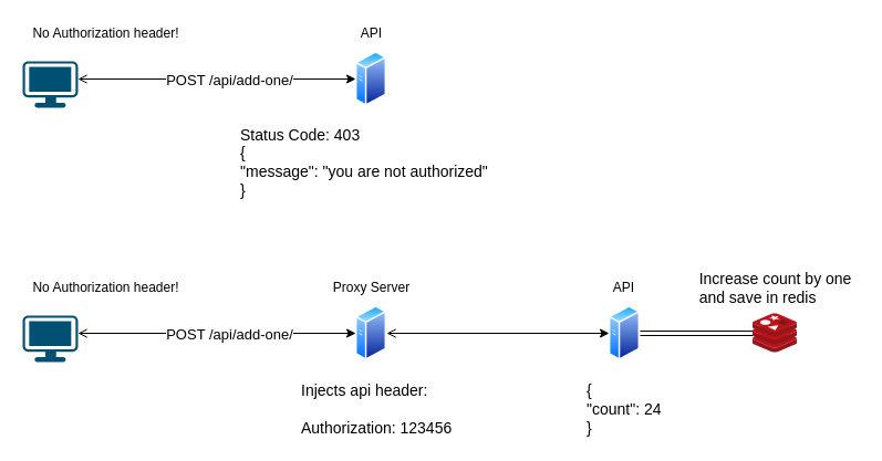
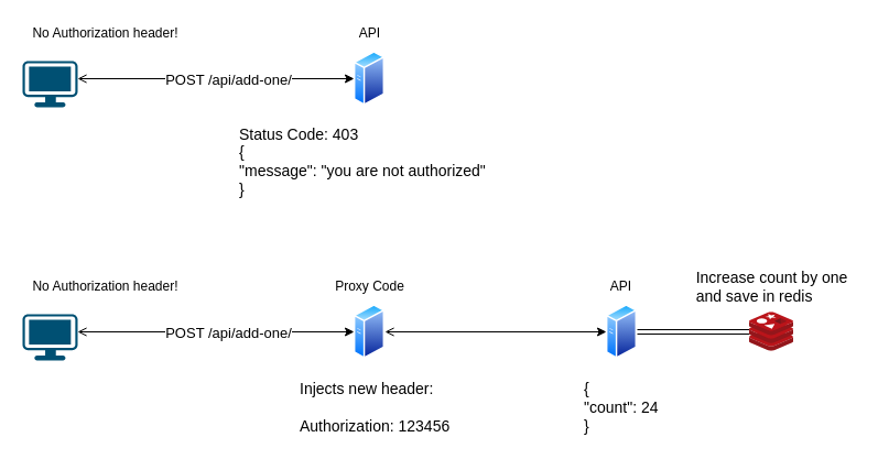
- <mxCell id="5" value="Proxy Server" style="text;html=1;align=center;verticalAlign=middle;resizable=0;points=[];autosize=1;strokeColor=none;" parent="1" vertex="1"><mxGeometry x="295" y="250" width="80" height="20" as="geometry" /></mxCell>
+ <mxCell id="5" value="Proxy Code" style="text;html=1;align=center;verticalAlign=middle;resizable=0;points=[];autosize=1;strokeColor=none;" parent="1" vertex="1"><mxGeometry x="295" y="250" width="80" height="20" as="geometry" /></mxCell>
- <mxCell id="12" value="&lt;font style=&quot;font-size: 14px&quot;&gt;Injects api header:&lt;br&gt;&lt;br&gt;Authorization: 123456&lt;/font&gt;" style="text;html=1;align=left;verticalAlign=middle;resizable=0;points=[];autosize=1;strokeColor=none;" parent="1" vertex="1"><mxGeometry x="270" y="345" width="150" height="50" as="geometry" /></mxCell>
+ <mxCell id="12" value="&lt;font style=&quot;font-size: 14px&quot;&gt;Injects new header:&lt;br&gt;&lt;br&gt;Authorization: 123456&lt;/font&gt;" style="text;html=1;align=left;verticalAlign=middle;resizable=0;points=[];autosize=1;strokeColor=none;" parent="1" vertex="1"><mxGeometry x="270" y="345" width="150" height="50" as="geometry" /></mxCell>
